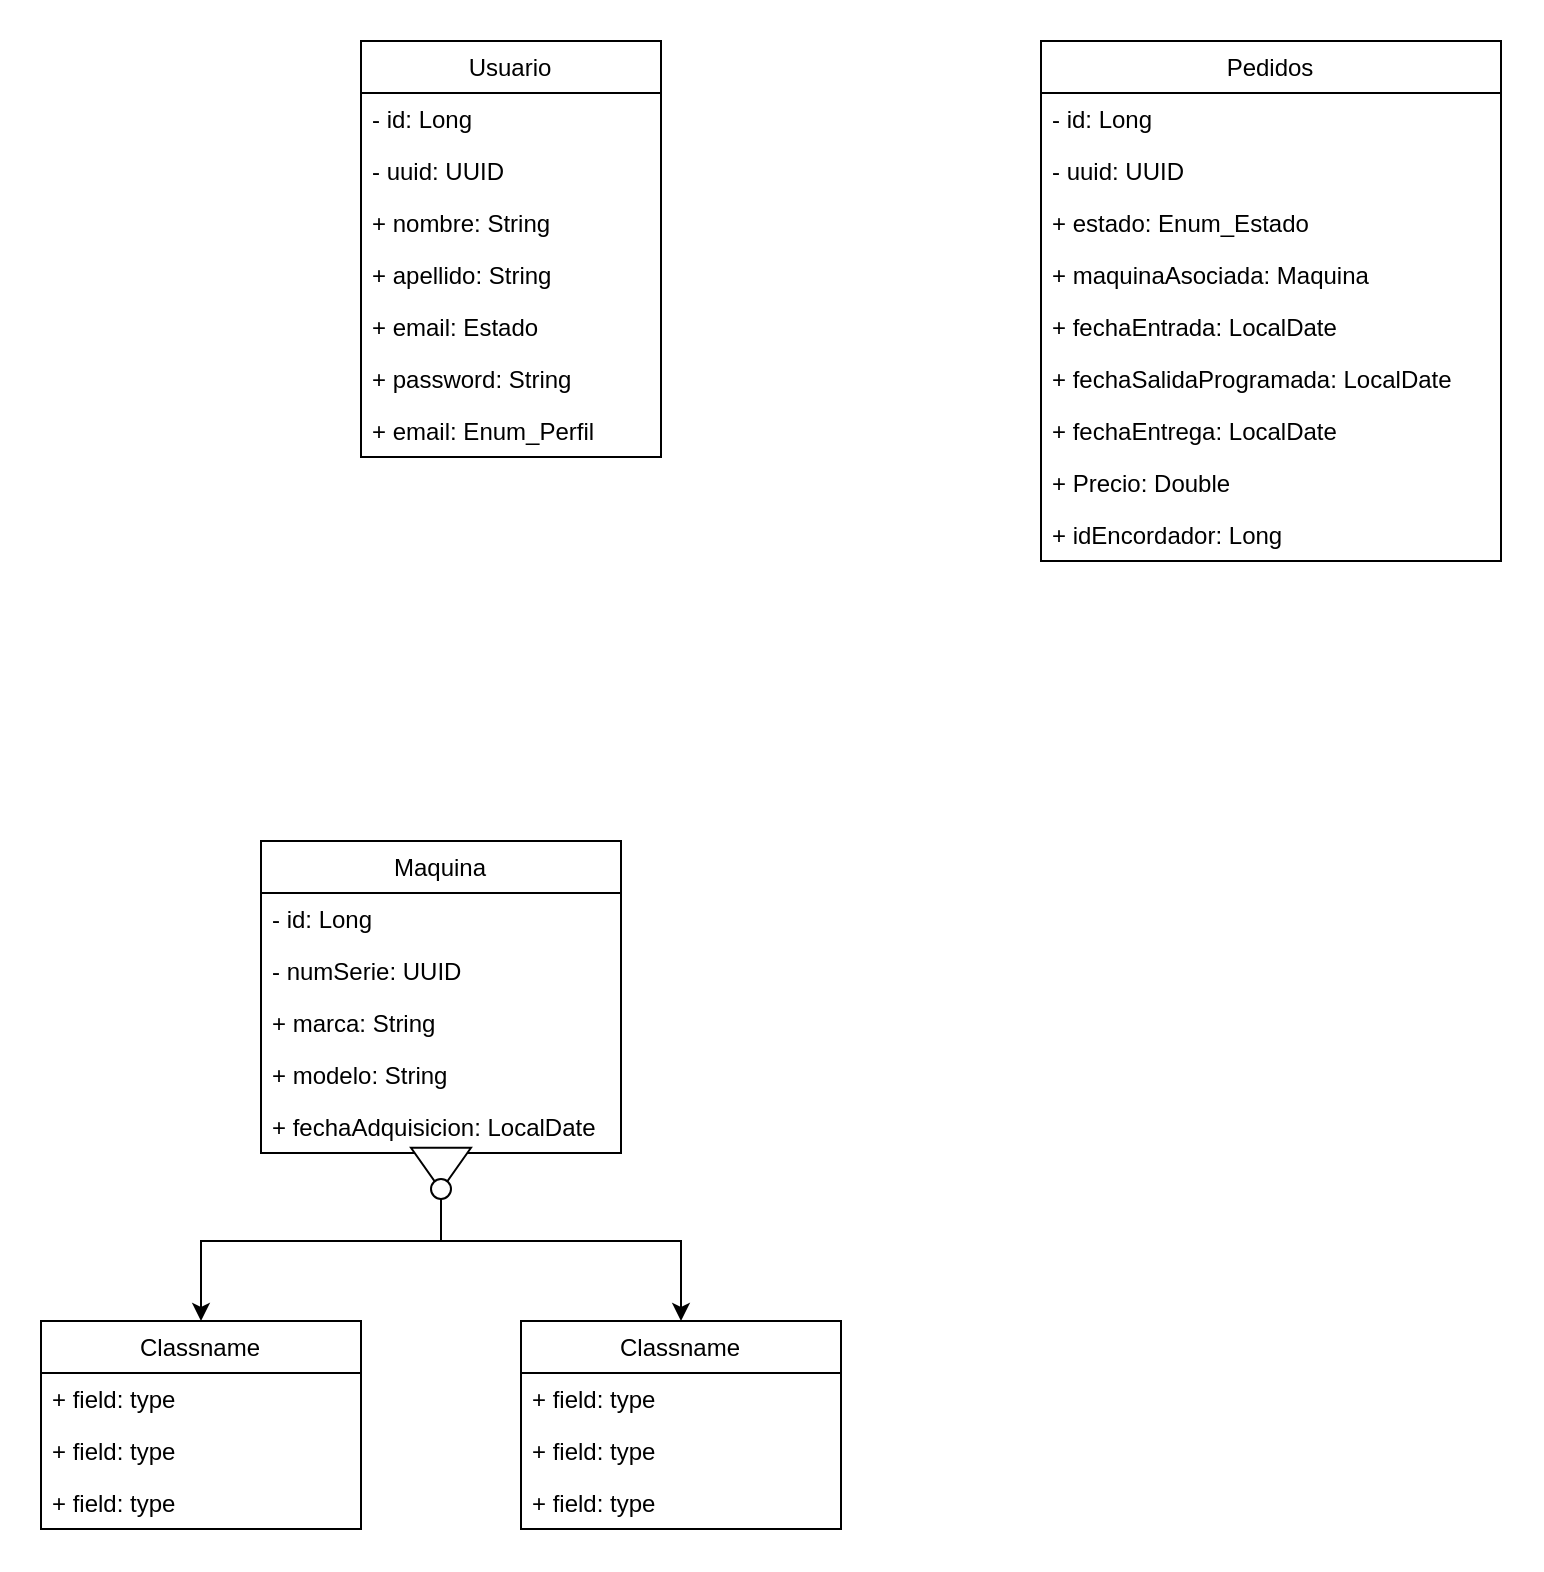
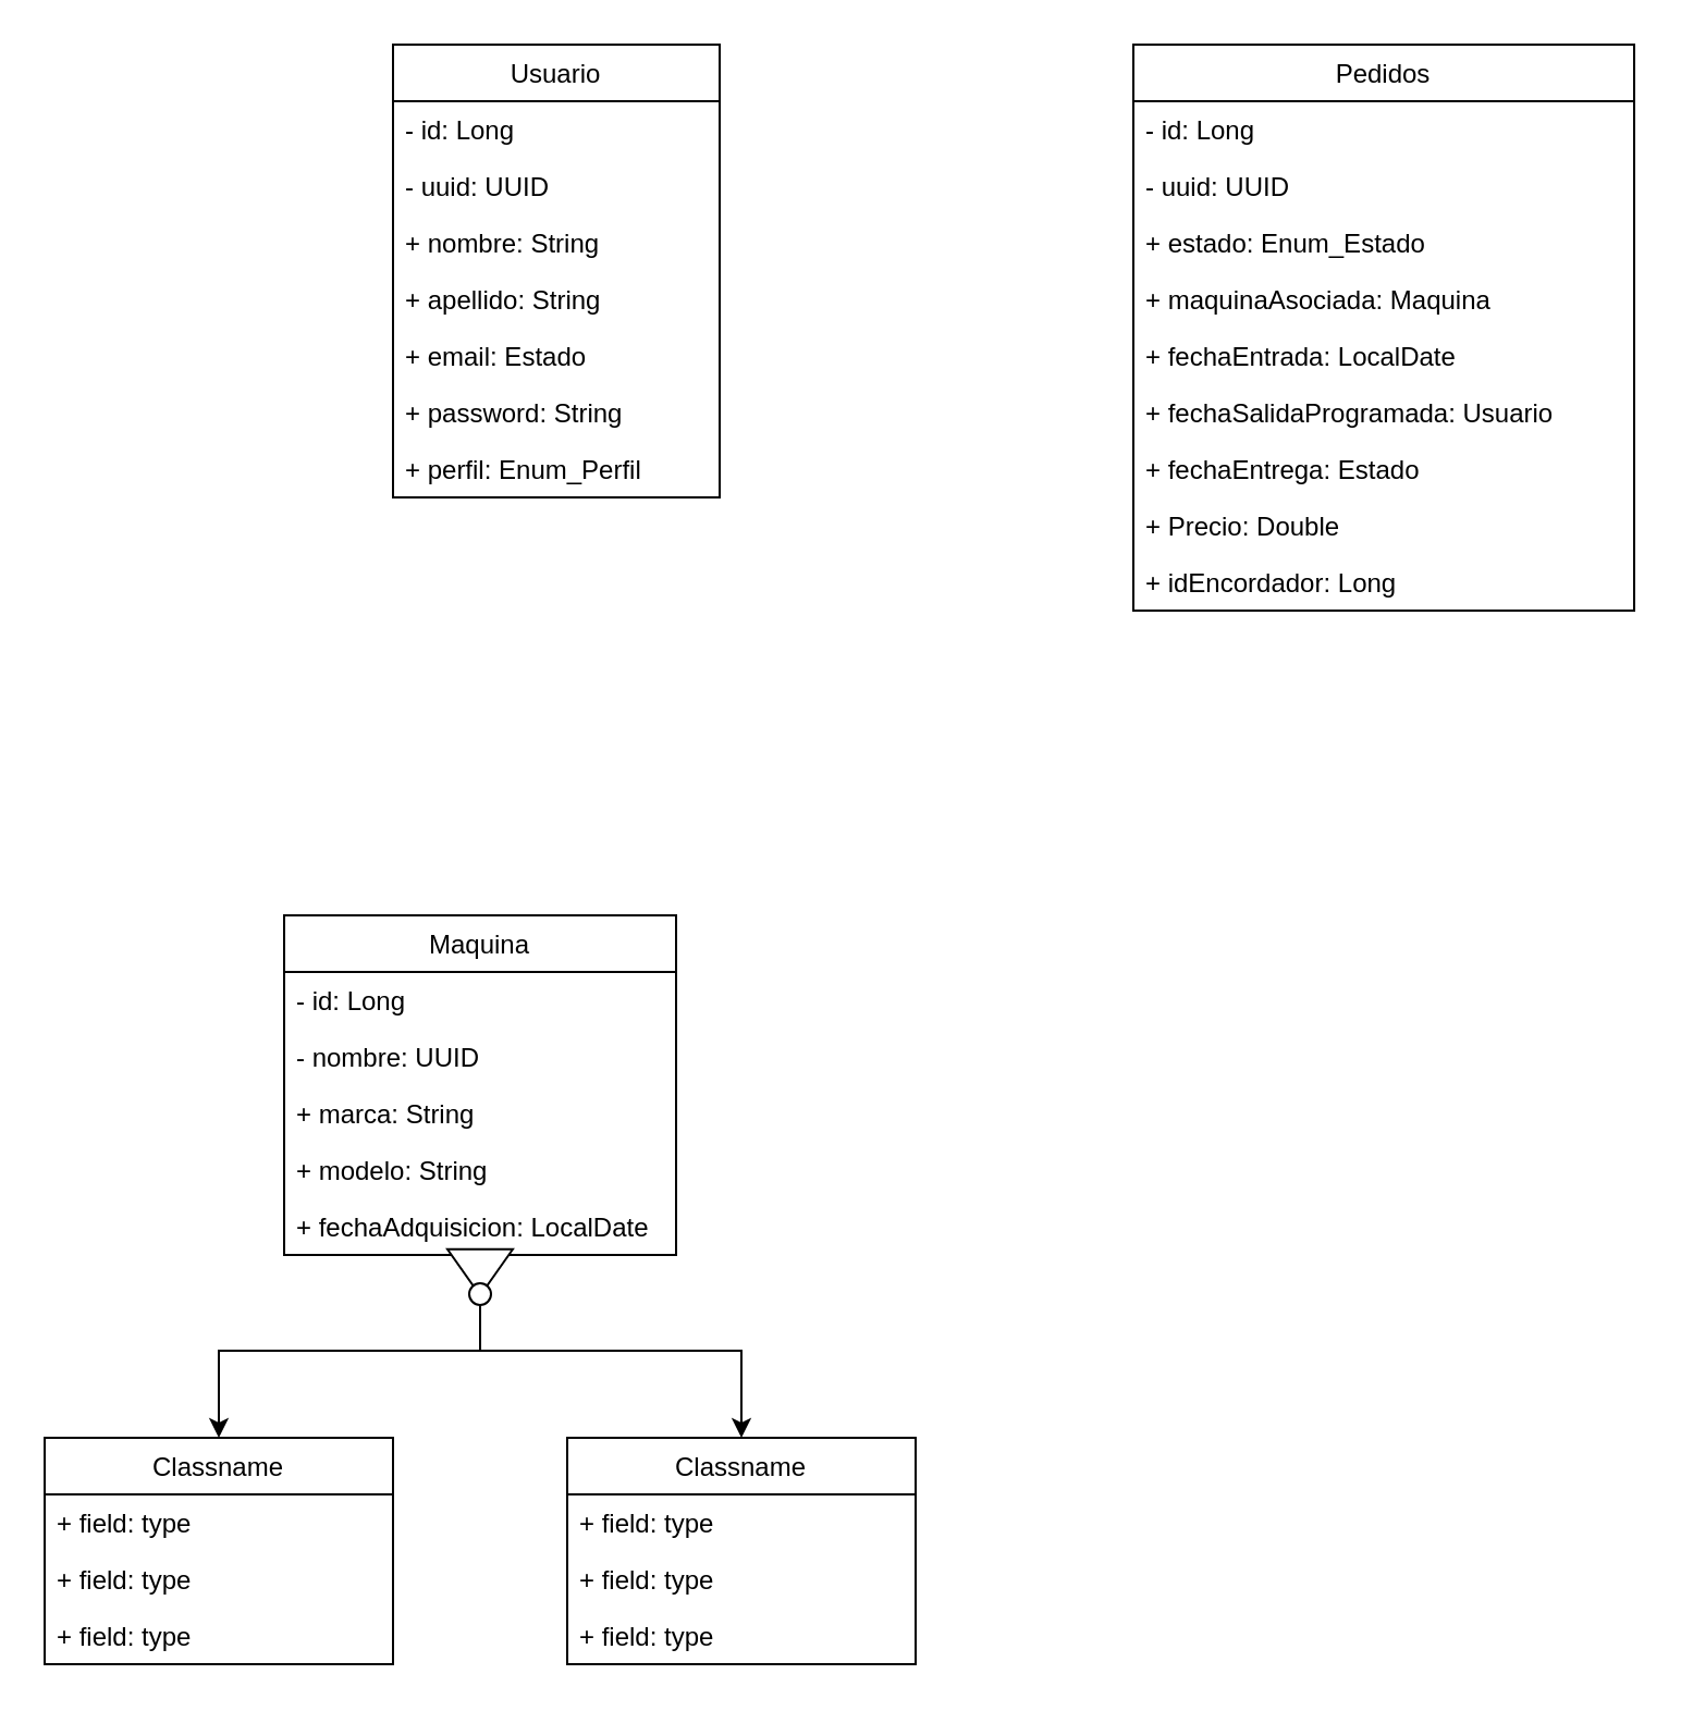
- <mxCell id="16" value="+ fechaSalidaProgramada: LocalDate" style="text;strokeColor=none;fillColor=none;align=left;verticalAlign=top;spacingLeft=4;spacingRight=4;overflow=hidden;rotatable=0;points=[[0,0.5],[1,0.5]];portConstraint=eastwest;" vertex="1" parent="10"><mxGeometry y="156" width="230" height="26" as="geometry" /></mxCell>
+ <mxCell id="16" value="+ fechaSalidaProgramada: Usuario" style="text;strokeColor=none;fillColor=none;align=left;verticalAlign=top;spacingLeft=4;spacingRight=4;overflow=hidden;rotatable=0;points=[[0,0.5],[1,0.5]];portConstraint=eastwest;" vertex="1" parent="10"><mxGeometry y="156" width="230" height="26" as="geometry" /></mxCell>
- <mxCell id="9" value="+ email: Enum_Perfil" style="text;strokeColor=none;fillColor=none;align=left;verticalAlign=top;spacingLeft=4;spacingRight=4;overflow=hidden;rotatable=0;points=[[0,0.5],[1,0.5]];portConstraint=eastwest;" vertex="1" parent="2"><mxGeometry y="182" width="150" height="26" as="geometry" /></mxCell>
+ <mxCell id="9" value="+ perfil: Enum_Perfil" style="text;strokeColor=none;fillColor=none;align=left;verticalAlign=top;spacingLeft=4;spacingRight=4;overflow=hidden;rotatable=0;points=[[0,0.5],[1,0.5]];portConstraint=eastwest;" vertex="1" parent="2"><mxGeometry y="182" width="150" height="26" as="geometry" /></mxCell>
- <mxCell id="17" value="+ fechaEntrega: LocalDate" style="text;strokeColor=none;fillColor=none;align=left;verticalAlign=top;spacingLeft=4;spacingRight=4;overflow=hidden;rotatable=0;points=[[0,0.5],[1,0.5]];portConstraint=eastwest;" vertex="1" parent="10"><mxGeometry y="182" width="230" height="26" as="geometry" /></mxCell>
+ <mxCell id="17" value="+ fechaEntrega: Estado" style="text;strokeColor=none;fillColor=none;align=left;verticalAlign=top;spacingLeft=4;spacingRight=4;overflow=hidden;rotatable=0;points=[[0,0.5],[1,0.5]];portConstraint=eastwest;" vertex="1" parent="10"><mxGeometry y="182" width="230" height="26" as="geometry" /></mxCell>
- <mxCell id="22" value="- numSerie: UUID" style="text;strokeColor=none;fillColor=none;align=left;verticalAlign=top;spacingLeft=4;spacingRight=4;overflow=hidden;rotatable=0;points=[[0,0.5],[1,0.5]];portConstraint=eastwest;" vertex="1" parent="20"><mxGeometry y="52" width="180" height="26" as="geometry" /></mxCell>
+ <mxCell id="22" value="- nombre: UUID" style="text;strokeColor=none;fillColor=none;align=left;verticalAlign=top;spacingLeft=4;spacingRight=4;overflow=hidden;rotatable=0;points=[[0,0.5],[1,0.5]];portConstraint=eastwest;" vertex="1" parent="20"><mxGeometry y="52" width="180" height="26" as="geometry" /></mxCell>
